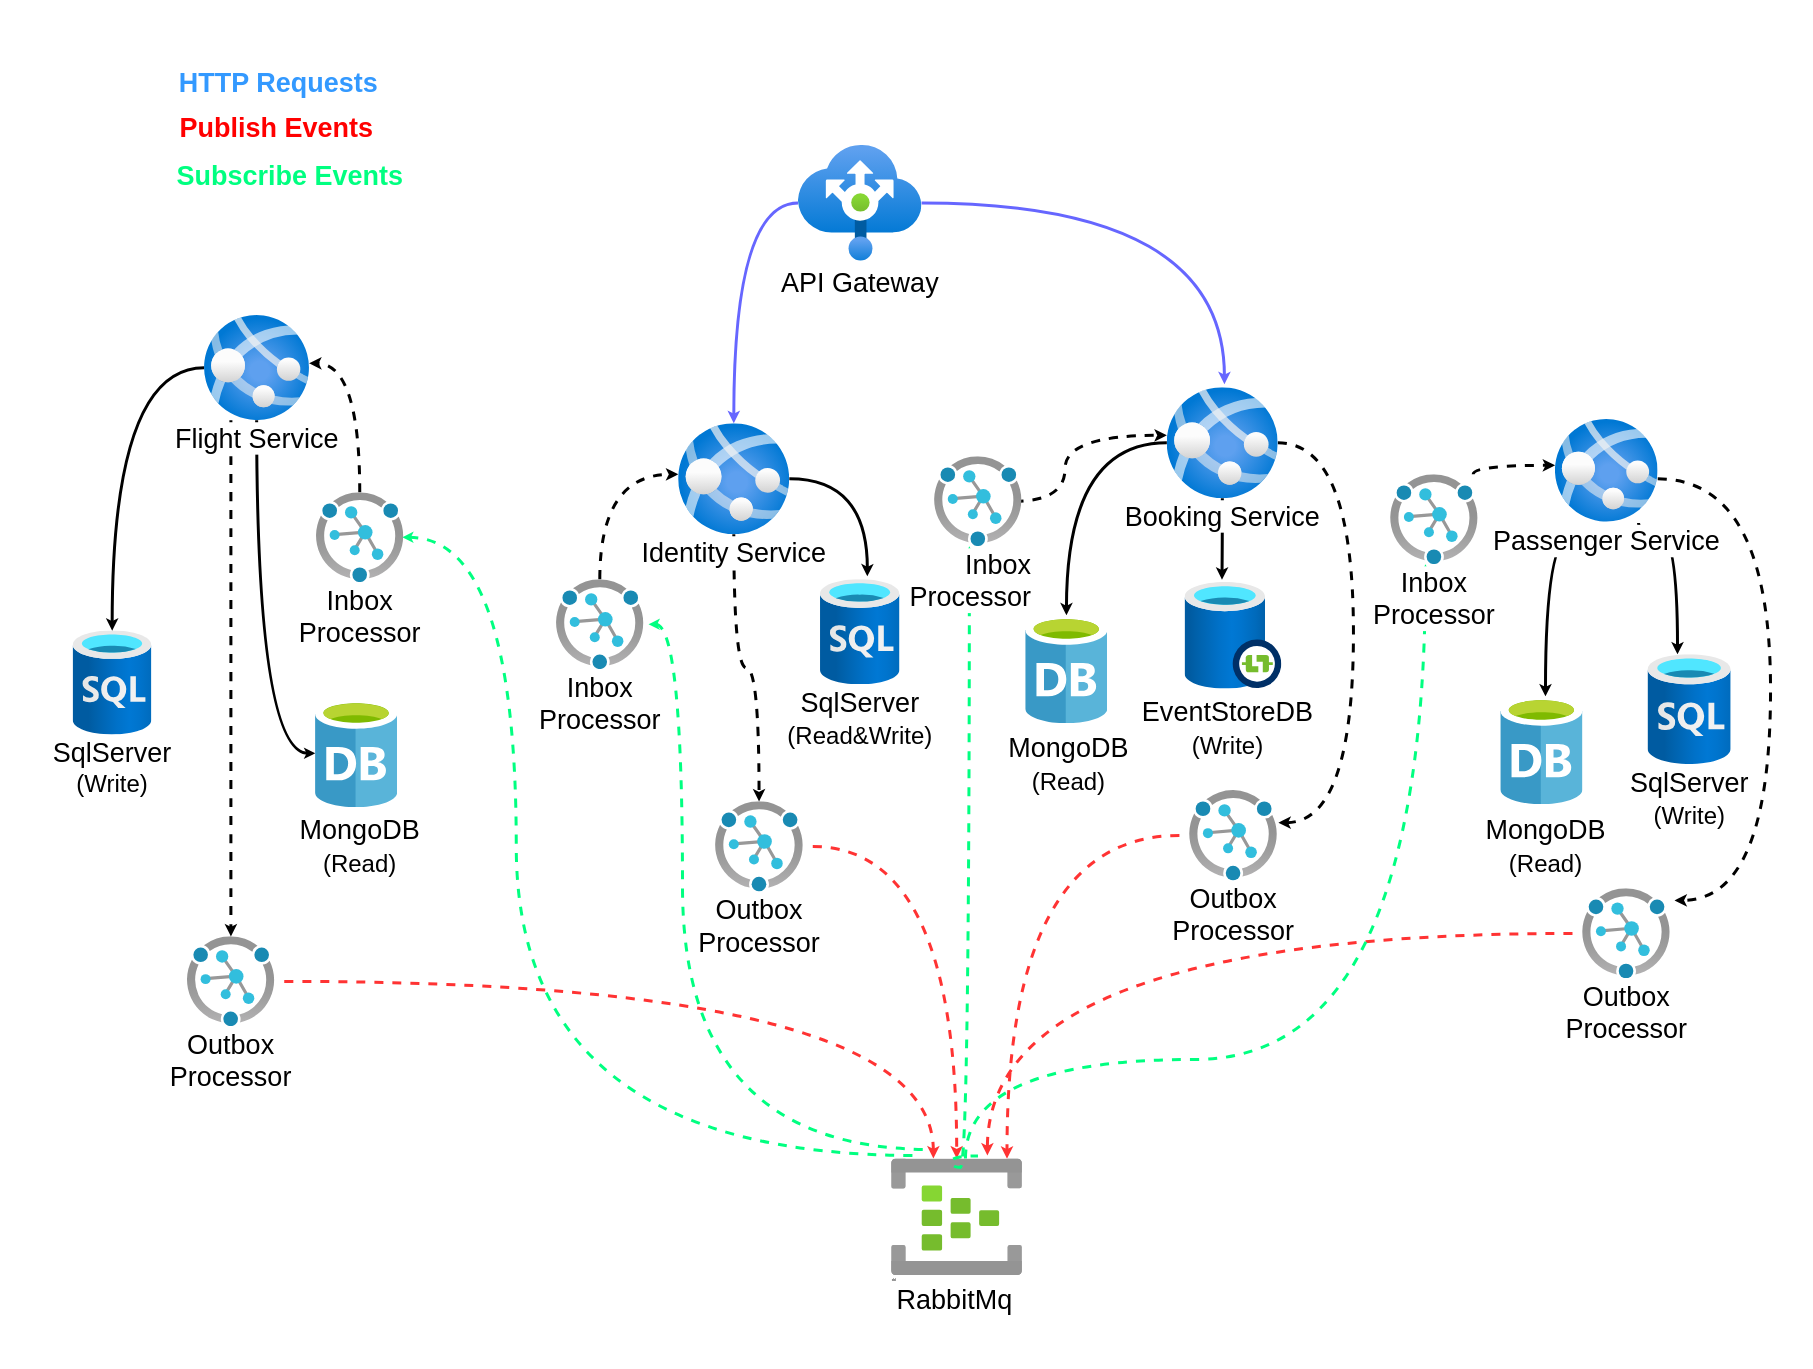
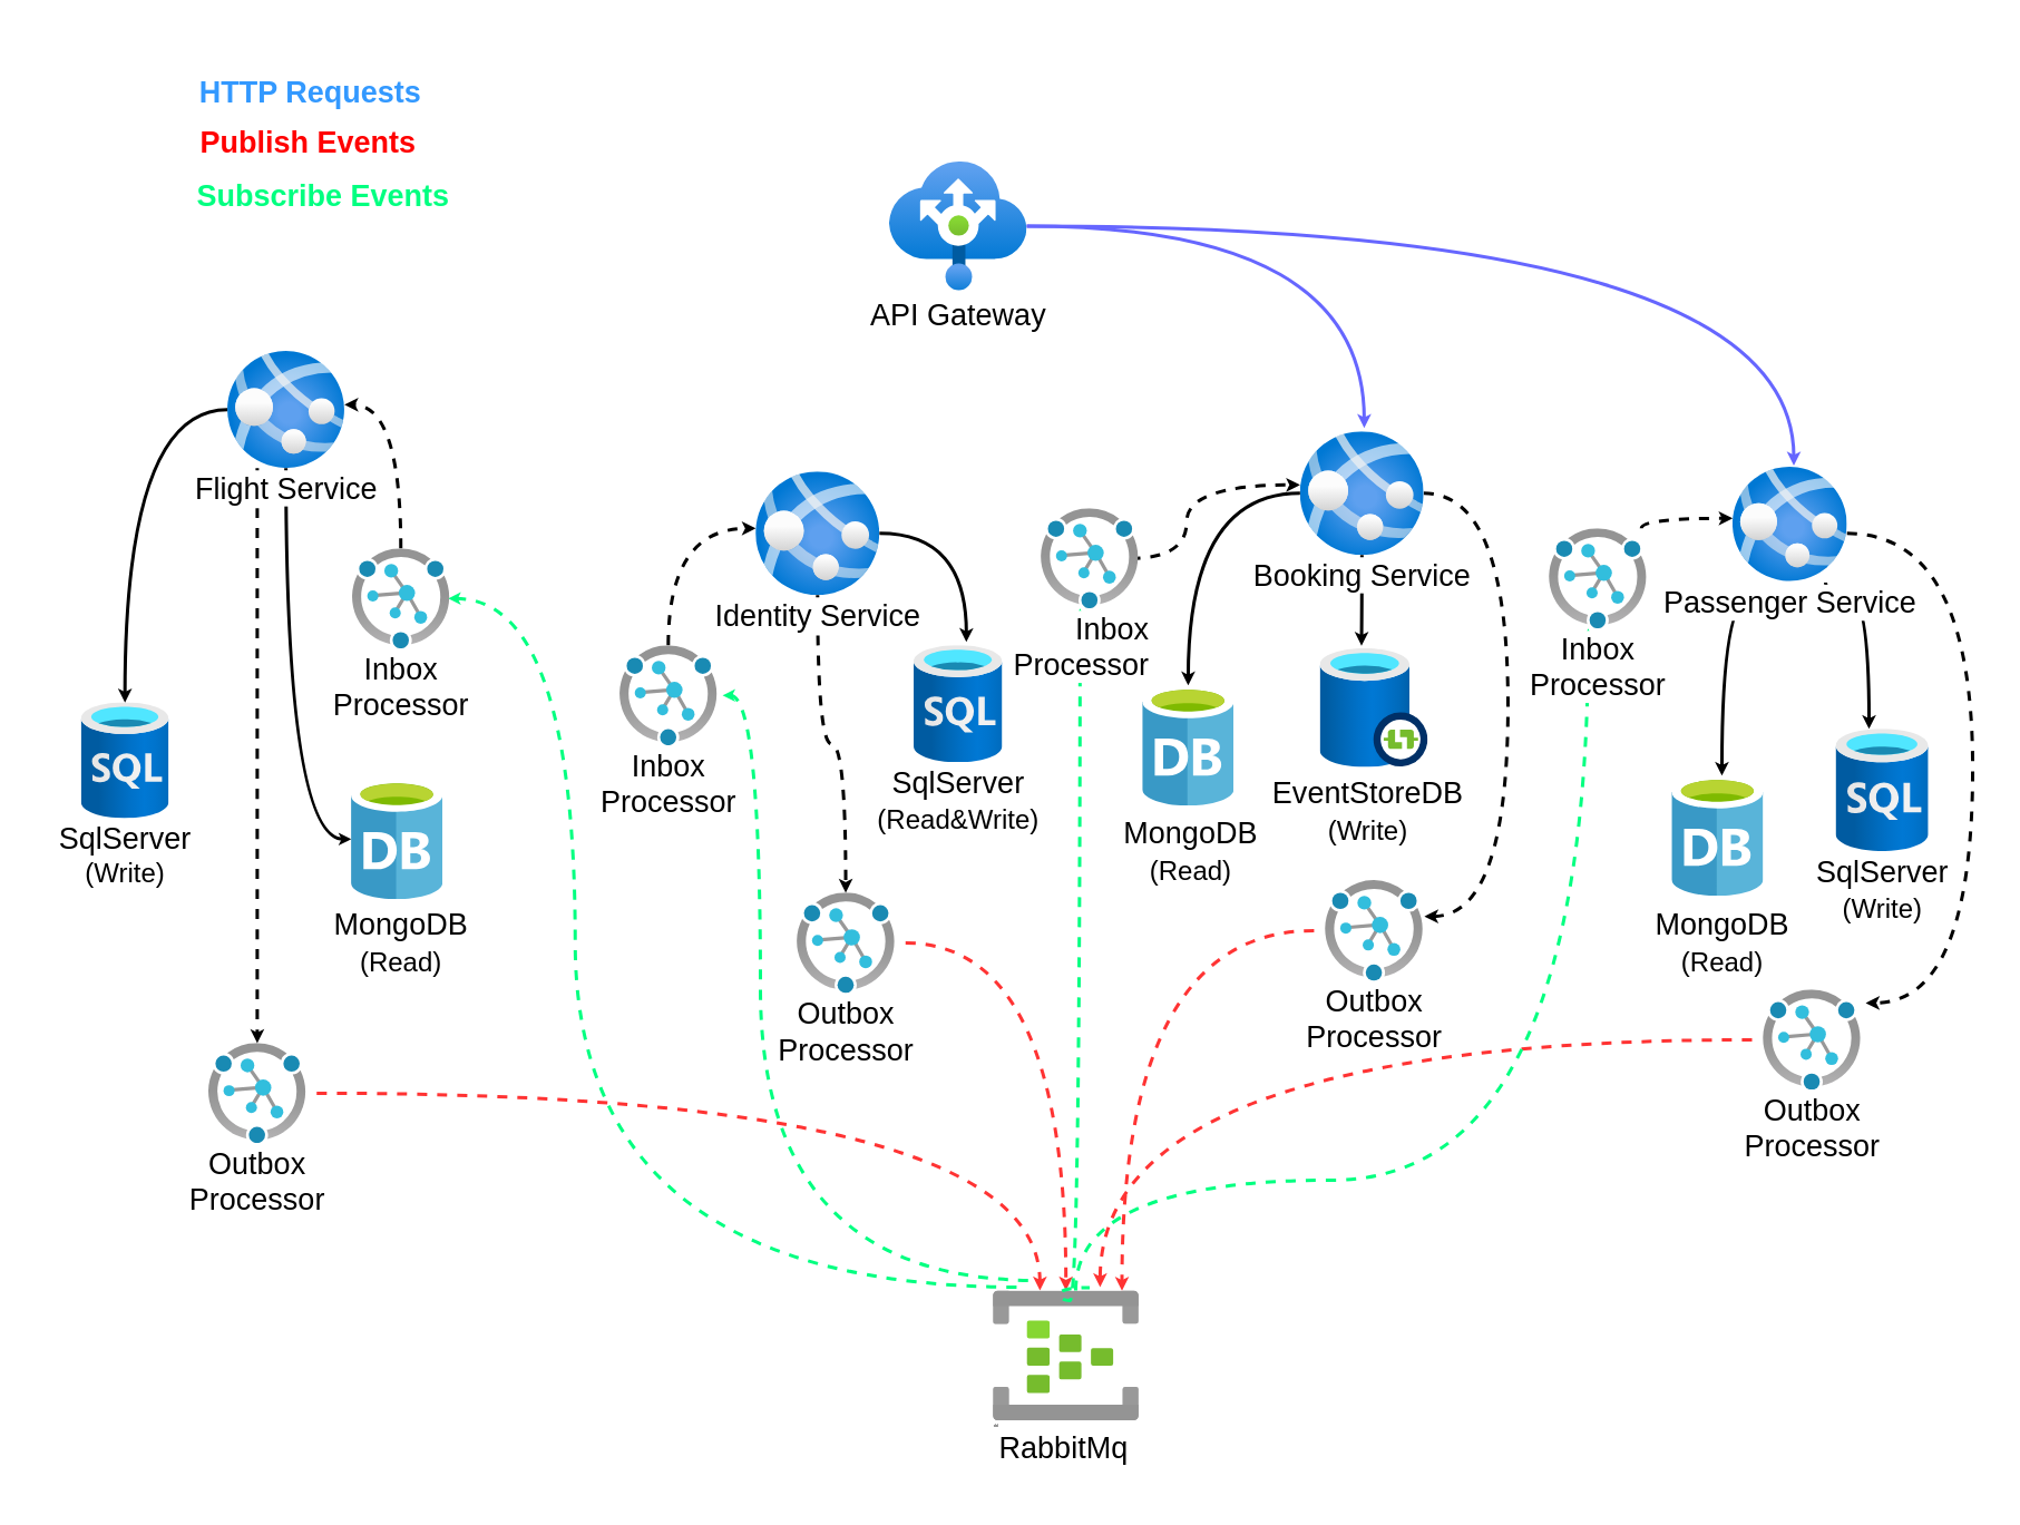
- <mxCell id="4" style="edgeStyle=orthogonalEdgeStyle;curved=1;rounded=0;sketch=0;orthogonalLoop=1;jettySize=auto;html=1;shadow=0;fontColor=#FF3333;endSize=10;strokeColor=#6666FF;strokeWidth=10;elbow=vertical;" parent="1" source="5" target="35" edge="1"><mxGeometry relative="1" as="geometry" /></mxCell>
+ <mxCell id="4" style="edgeStyle=orthogonalEdgeStyle;curved=1;rounded=0;sketch=0;orthogonalLoop=1;jettySize=auto;html=1;entryX=0.535;entryY=0;entryDx=0;entryDy=0;entryPerimeter=0;shadow=0;fontColor=#FF3333;endSize=10;strokeColor=#6666FF;strokeWidth=10;elbow=vertical;" parent="1" source="5" target="52" edge="1"><mxGeometry relative="1" as="geometry" /></mxCell>
